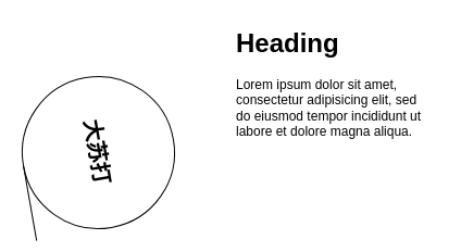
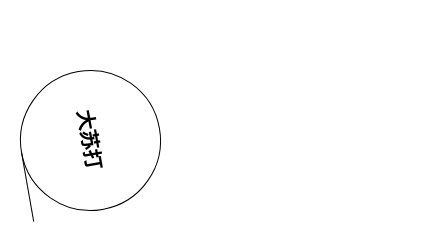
- <mxCell id="2" value="&lt;h1&gt;Heading&lt;/h1&gt;&lt;p&gt;Lorem ipsum dolor sit amet, consectetur adipisicing elit, sed do eiusmod tempor incididunt ut labore et dolore magna aliqua.&lt;/p&gt;" style="text;html=1;strokeColor=none;fillColor=none;spacing=5;spacingTop=-20;whiteSpace=wrap;overflow=hidden;rounded=0;" vertex="1" parent="1"><mxGeometry x="212" y="20" width="190" height="120" as="geometry" /></mxCell>
